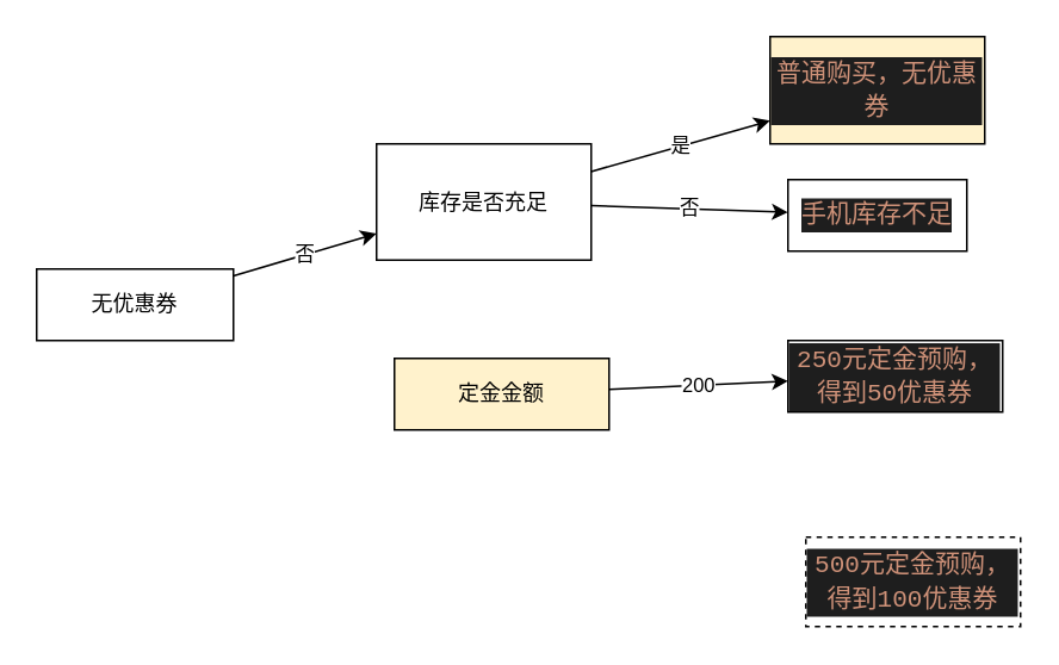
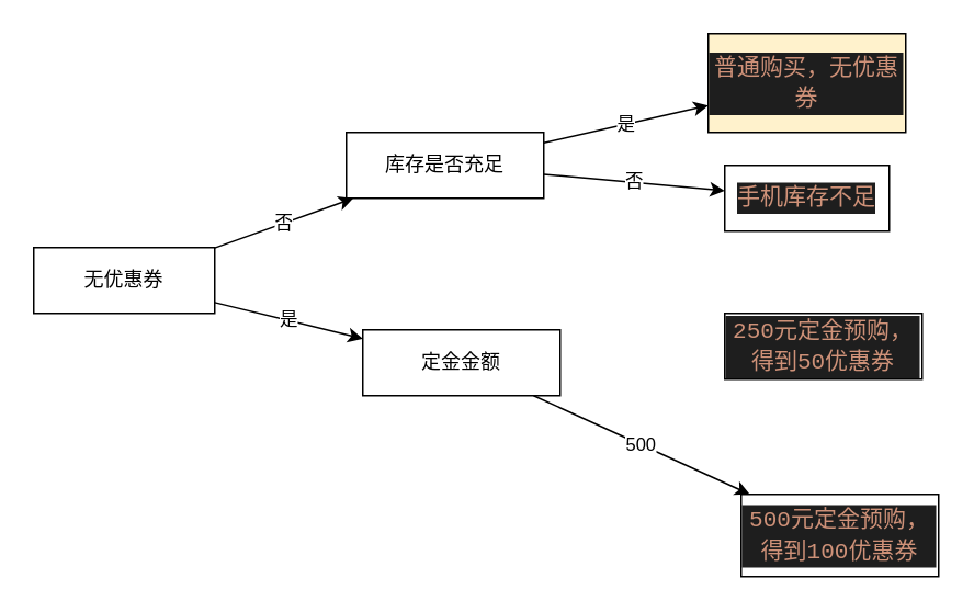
- <mxCell id="7" value="库存是否充足" style="whiteSpace=wrap;html=1;rounded=0;" vertex="1" parent="1"><mxGeometry x="210" y="80" width="120" height="65" as="geometry" /></mxCell>
+ <mxCell id="7" value="库存是否充足" style="whiteSpace=wrap;html=1;rounded=0;" vertex="1" parent="1"><mxGeometry x="210" y="80" width="120" height="40" as="geometry" /></mxCell>
+ <mxCell id="3" value="是" style="edgeStyle=none;html=1;" edge="1" parent="1" source="4" target="10"><mxGeometry relative="1" as="geometry" /></mxCell>
- <mxCell id="8" value="200" style="edgeStyle=none;html=1;" edge="1" parent="1" source="10" target="11"><mxGeometry relative="1" as="geometry" /></mxCell>
- <mxCell id="10" value="定金金额" style="whiteSpace=wrap;html=1;rounded=0;fillColor=#fff2cc;" vertex="1" parent="1"><mxGeometry x="220" y="200" width="120" height="40" as="geometry" /></mxCell>
+ <mxCell id="10" value="定金金额" style="whiteSpace=wrap;html=1;rounded=0;" vertex="1" parent="1"><mxGeometry x="220" y="200" width="120" height="40" as="geometry" /></mxCell>
+ <mxCell id="9" value="500" style="edgeStyle=none;html=1;" edge="1" parent="1" source="10" target="12"><mxGeometry relative="1" as="geometry" /></mxCell>
- <mxCell id="12" value="&lt;div style=&quot;color: rgb(212 , 212 , 212) ; background-color: rgb(30 , 30 , 30) ; font-family: &amp;#34;consolas&amp;#34; , &amp;#34;courier new&amp;#34; , monospace ; font-size: 14px ; line-height: 19px&quot;&gt;&lt;span style=&quot;color: #ce9178&quot;&gt;500元定金预购，得到100优惠券&lt;/span&gt;&lt;/div&gt;" style="whiteSpace=wrap;html=1;rounded=0;dashed=1;" vertex="1" parent="1"><mxGeometry x="450" y="300" width="120" height="50" as="geometry" /></mxCell>
+ <mxCell id="12" value="&lt;div style=&quot;color: rgb(212 , 212 , 212) ; background-color: rgb(30 , 30 , 30) ; font-family: &amp;#34;consolas&amp;#34; , &amp;#34;courier new&amp;#34; , monospace ; font-size: 14px ; line-height: 19px&quot;&gt;&lt;span style=&quot;color: #ce9178&quot;&gt;500元定金预购，得到100优惠券&lt;/span&gt;&lt;/div&gt;" style="whiteSpace=wrap;html=1;rounded=0;" vertex="1" parent="1"><mxGeometry x="450" y="300" width="120" height="50" as="geometry" /></mxCell>
